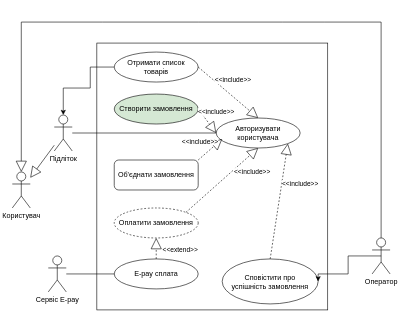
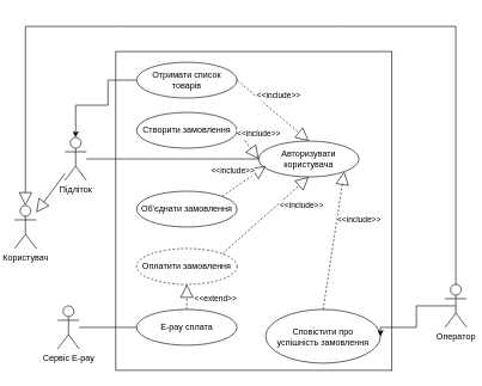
- <mxCell id="7" value="Створити замовлення" style="ellipse;whiteSpace=wrap;html=1;fillColor=#d5e8d4;" parent="1" vertex="1"><mxGeometry x="190" y="140" width="140" height="50" as="geometry" /></mxCell>
+ <mxCell id="7" value="Створити замовлення" style="ellipse;whiteSpace=wrap;html=1;" parent="1" vertex="1"><mxGeometry x="190" y="140" width="140" height="50" as="geometry" /></mxCell>
- <mxCell id="8" value="Об'єднати замовлення" style="whiteSpace=wrap;html=1;rounded=1;" parent="1" vertex="1"><mxGeometry x="190" y="250" width="140" height="50" as="geometry" /></mxCell>
+ <mxCell id="8" value="Об'єднати замовлення" style="ellipse;whiteSpace=wrap;html=1;" parent="1" vertex="1"><mxGeometry x="190" y="250" width="140" height="50" as="geometry" /></mxCell>
